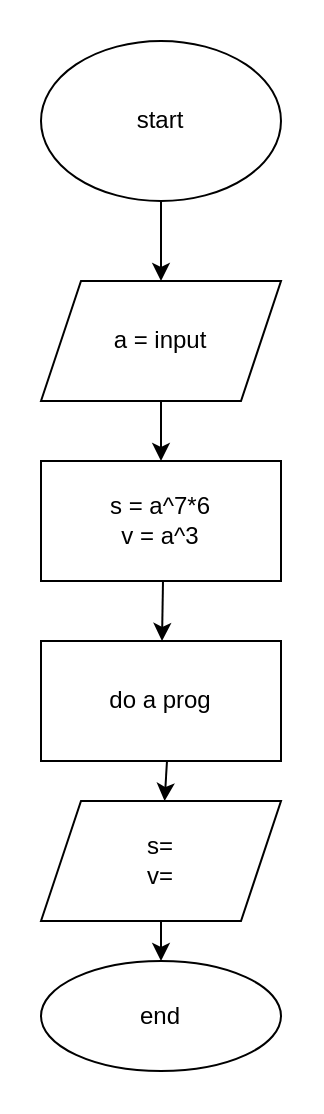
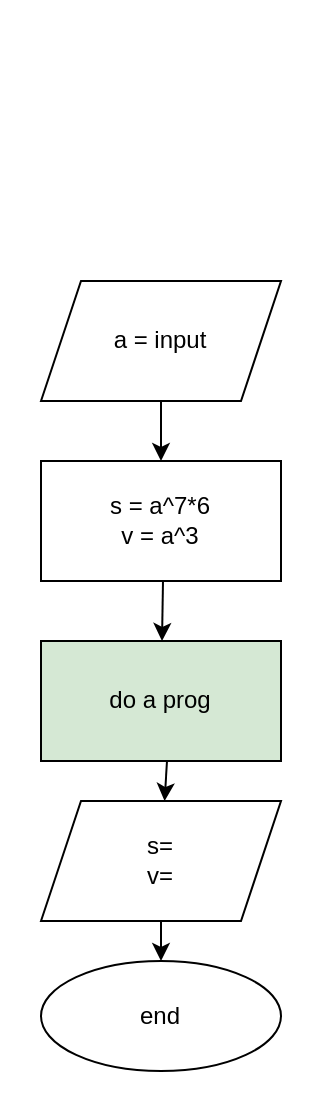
- <mxCell id="2" value="start" style="ellipse;whiteSpace=wrap;html=1;" vertex="1" parent="1"><mxGeometry x="20" y="20" width="120" height="80" as="geometry" /></mxCell>
- <mxCell id="8" value="" style="endArrow=classic;html=1;exitX=0.5;exitY=1;exitDx=0;exitDy=0;entryX=0.5;entryY=0;entryDx=0;entryDy=0;" edge="1" parent="1" source="2" target="3"><mxGeometry width="50" height="50" relative="1" as="geometry"><mxPoint x="70" y="300" as="sourcePoint" /><mxPoint x="120" y="250" as="targetPoint" /></mxGeometry></mxCell>
- <mxCell id="5" value="do a prog" style="rounded=0;whiteSpace=wrap;html=1;" vertex="1" parent="1"><mxGeometry x="20" y="320" width="120" height="60" as="geometry" /></mxCell>
+ <mxCell id="5" value="do a prog" style="rounded=0;whiteSpace=wrap;html=1;fillColor=#d5e8d4;" vertex="1" parent="1"><mxGeometry x="20" y="320" width="120" height="60" as="geometry" /></mxCell>
